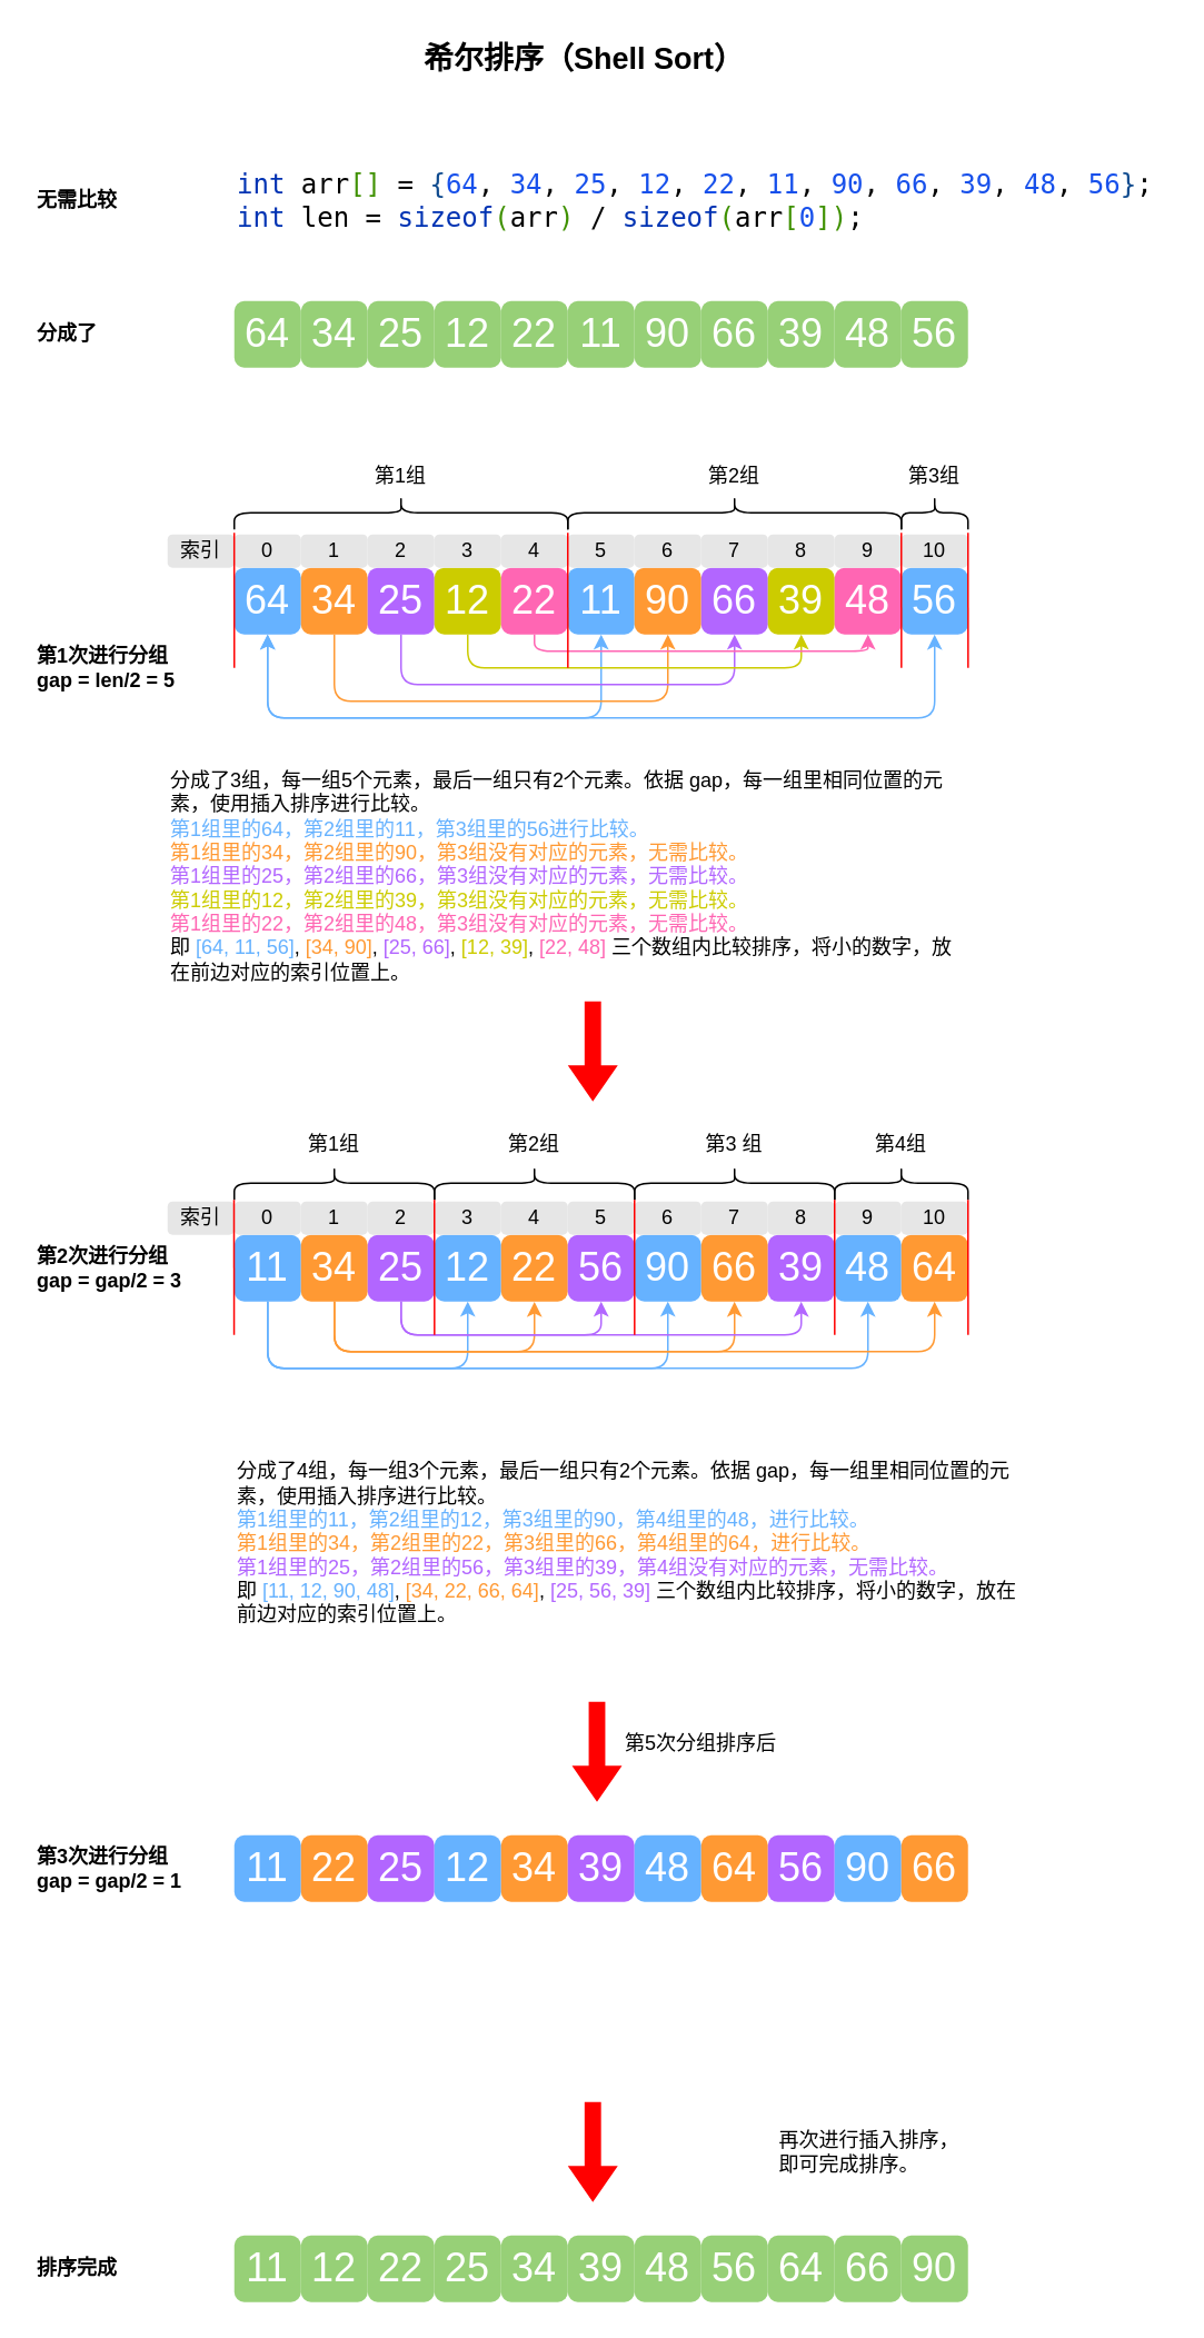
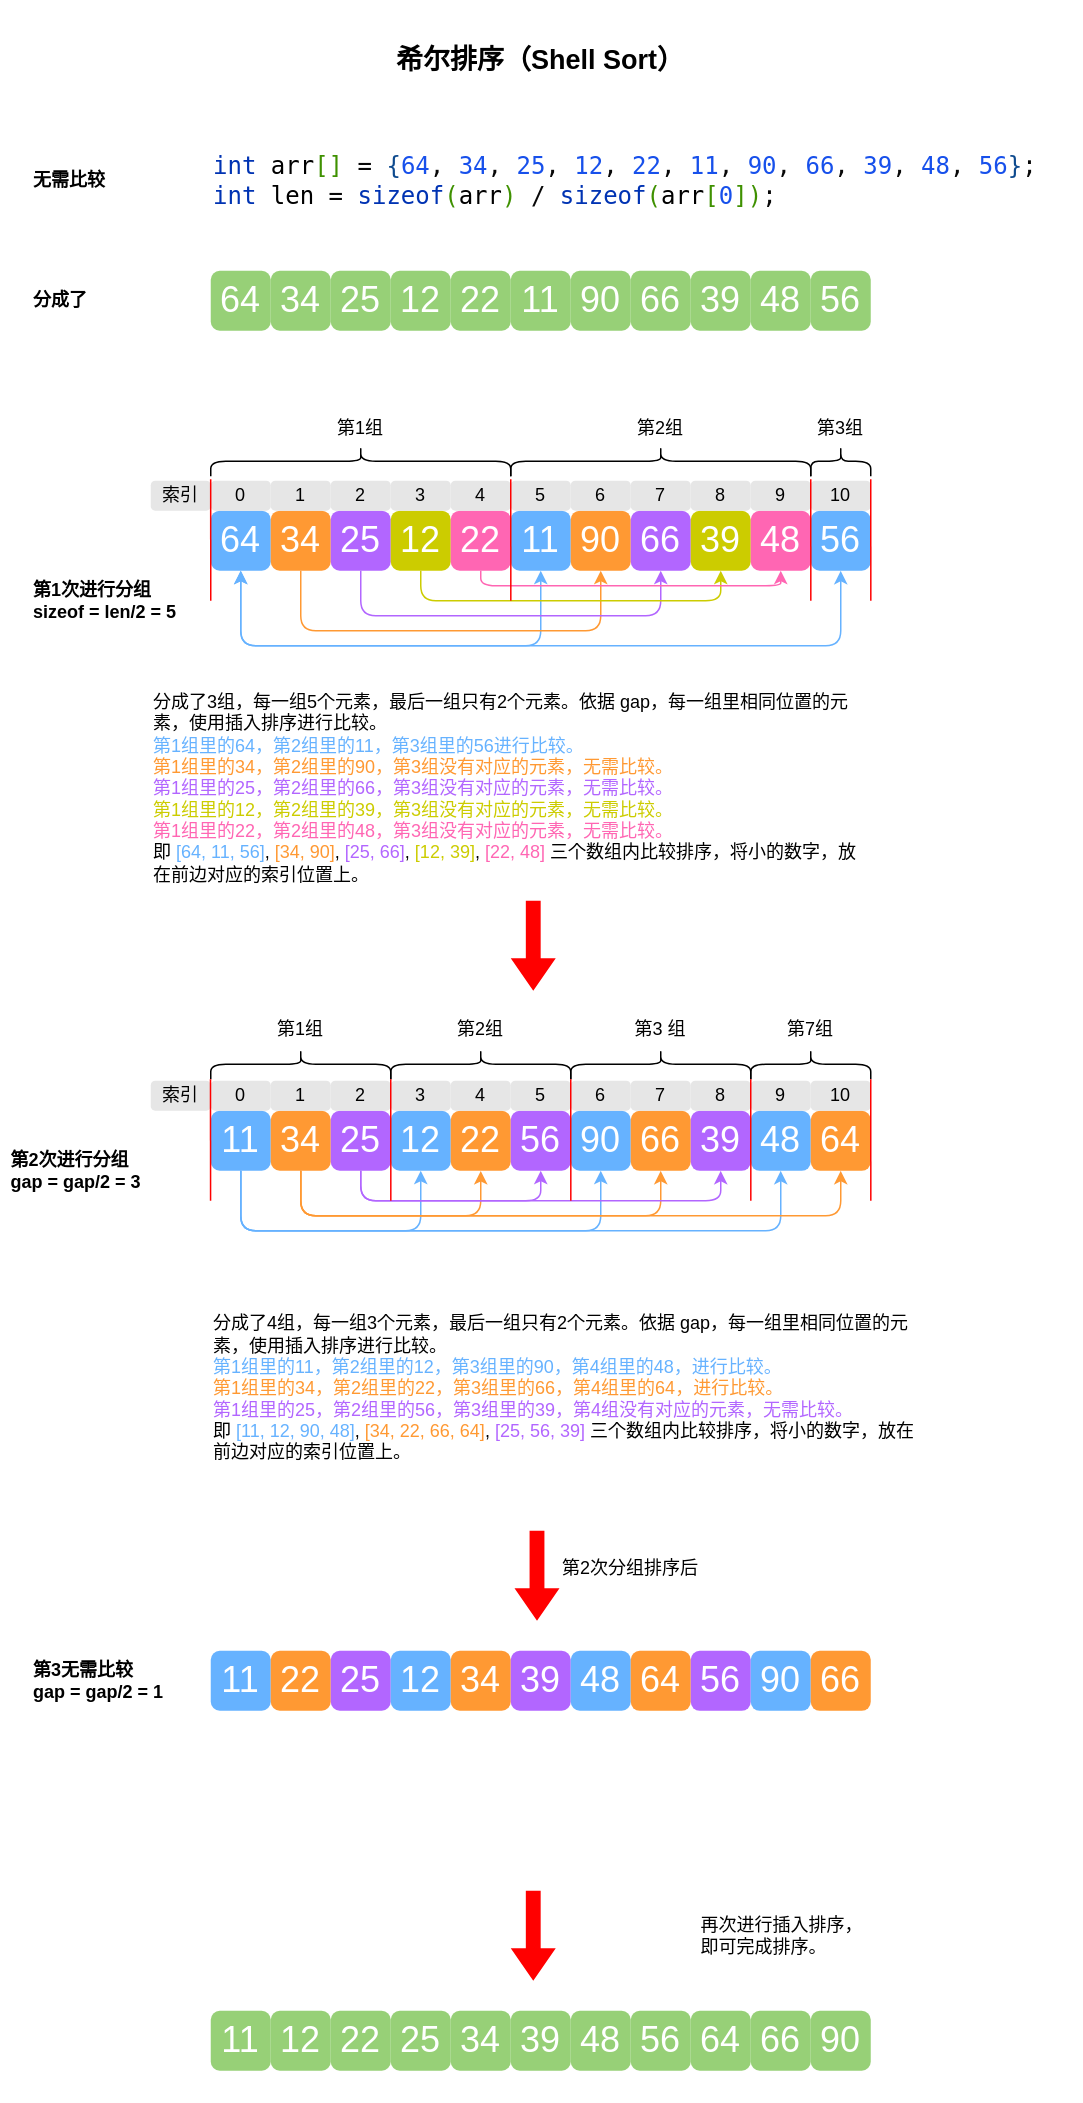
- <mxCell id="9" value="&lt;font style=&quot;font-size: 18px;&quot;&gt;&lt;b&gt;希尔排序（Shell Sort）&lt;/b&gt;&lt;/font&gt;" style="text;html=1;align=center;verticalAlign=middle;whiteSpace=wrap;rounded=0;" parent="1" vertex="1"><mxGeometry x="10" y="15" width="680" height="40" as="geometry" /></mxCell>
+ <mxCell id="9" value="&lt;font style=&quot;font-size: 18px;&quot;&gt;&lt;b&gt;希尔排序（Shell Sort）&lt;/b&gt;&lt;/font&gt;" style="text;html=1;align=center;verticalAlign=middle;whiteSpace=wrap;rounded=0;" parent="1" vertex="1"><mxGeometry x="20" y="20" width="680" height="40" as="geometry" /></mxCell>
- <mxCell id="11" value="&lt;b&gt;&lt;font style=&quot;color: rgb(0, 0, 0);&quot;&gt;第1次进行分组&lt;/font&gt;&lt;/b&gt;&lt;div&gt;&lt;b&gt;&lt;font style=&quot;color: rgb(0, 0, 0);&quot;&gt;gap = len/2 = 5&lt;/font&gt;&lt;/b&gt;&lt;/div&gt;" style="text;html=1;align=left;verticalAlign=middle;whiteSpace=wrap;rounded=0;" parent="1" vertex="1"><mxGeometry x="20" y="379.96" width="120" height="40" as="geometry" /></mxCell>
+ <mxCell id="11" value="&lt;b&gt;&lt;font style=&quot;color: rgb(0, 0, 0);&quot;&gt;第1次进行分组&lt;/font&gt;&lt;/b&gt;&lt;div&gt;&lt;b&gt;&lt;font style=&quot;color: rgb(0, 0, 0);&quot;&gt;sizeof = len/2 = 5&lt;/font&gt;&lt;/b&gt;&lt;/div&gt;" style="text;html=1;align=left;verticalAlign=middle;whiteSpace=wrap;rounded=0;" parent="1" vertex="1"><mxGeometry x="20" y="379.96" width="120" height="40" as="geometry" /></mxCell>
- <mxCell id="108" value="第4组" style="text;html=1;align=center;verticalAlign=middle;whiteSpace=wrap;rounded=0;" parent="1" vertex="1"><mxGeometry x="510" y="671" width="60" height="30" as="geometry" /></mxCell>
+ <mxCell id="108" value="第7组" style="text;html=1;align=center;verticalAlign=middle;whiteSpace=wrap;rounded=0;" parent="1" vertex="1"><mxGeometry x="510" y="671" width="60" height="30" as="geometry" /></mxCell>
- <mxCell id="43" value="&lt;b&gt;&lt;font style=&quot;color: rgb(0, 0, 0);&quot;&gt;第2次进行分组&lt;/font&gt;&lt;/b&gt;&lt;div&gt;&lt;b&gt;&lt;font style=&quot;color: rgb(0, 0, 0);&quot;&gt;gap = gap/2 = 3&lt;/font&gt;&lt;/b&gt;&lt;/div&gt;" style="text;html=1;align=left;verticalAlign=middle;whiteSpace=wrap;rounded=0;" parent="1" vertex="1"><mxGeometry x="20" y="740" width="120" height="40" as="geometry" /></mxCell>
+ <mxCell id="43" value="&lt;b&gt;&lt;font style=&quot;color: rgb(0, 0, 0);&quot;&gt;第2次进行分组&lt;/font&gt;&lt;/b&gt;&lt;div&gt;&lt;b&gt;&lt;font style=&quot;color: rgb(0, 0, 0);&quot;&gt;gap = gap/2 = 3&lt;/font&gt;&lt;/b&gt;&lt;/div&gt;" style="text;html=1;align=left;verticalAlign=middle;whiteSpace=wrap;rounded=0;" parent="1" vertex="1"><mxGeometry x="5" y="760" width="120" height="40" as="geometry" /></mxCell>
- <mxCell id="127" value="第5次分组排序后" style="text;html=1;align=center;verticalAlign=middle;whiteSpace=wrap;rounded=0;" parent="1" vertex="1"><mxGeometry x="370" y="1030" width="100" height="30" as="geometry" /></mxCell>
+ <mxCell id="127" value="第2次分组排序后" style="text;html=1;align=center;verticalAlign=middle;whiteSpace=wrap;rounded=0;" parent="1" vertex="1"><mxGeometry x="370" y="1030" width="100" height="30" as="geometry" /></mxCell>
- <mxCell id="128" value="&lt;b&gt;&lt;font style=&quot;color: rgb(0, 0, 0);&quot;&gt;第3次进行分组&lt;/font&gt;&lt;/b&gt;&lt;div&gt;&lt;b&gt;&lt;font style=&quot;color: rgb(0, 0, 0);&quot;&gt;gap = gap/2 = 1&lt;/font&gt;&lt;/b&gt;&lt;/div&gt;" style="text;html=1;align=left;verticalAlign=middle;whiteSpace=wrap;rounded=0;" parent="1" vertex="1"><mxGeometry x="20" y="1100" width="120" height="40" as="geometry" /></mxCell>
+ <mxCell id="128" value="&lt;b&gt;&lt;font style=&quot;color: rgb(0, 0, 0);&quot;&gt;第3无需比较&lt;/font&gt;&lt;/b&gt;&lt;div&gt;&lt;b&gt;&lt;font style=&quot;color: rgb(0, 0, 0);&quot;&gt;gap = gap/2 = 1&lt;/font&gt;&lt;/b&gt;&lt;/div&gt;" style="text;html=1;align=left;verticalAlign=middle;whiteSpace=wrap;rounded=0;" parent="1" vertex="1"><mxGeometry x="20" y="1100" width="120" height="40" as="geometry" /></mxCell>
- <mxCell id="53" value="&lt;b&gt;&lt;font style=&quot;color: rgb(0, 0, 0);&quot;&gt;排序完成&lt;/font&gt;&lt;/b&gt;" style="text;html=1;align=left;verticalAlign=middle;whiteSpace=wrap;rounded=0;" parent="1" vertex="1"><mxGeometry x="20" y="1340" width="120" height="40" as="geometry" /></mxCell>
